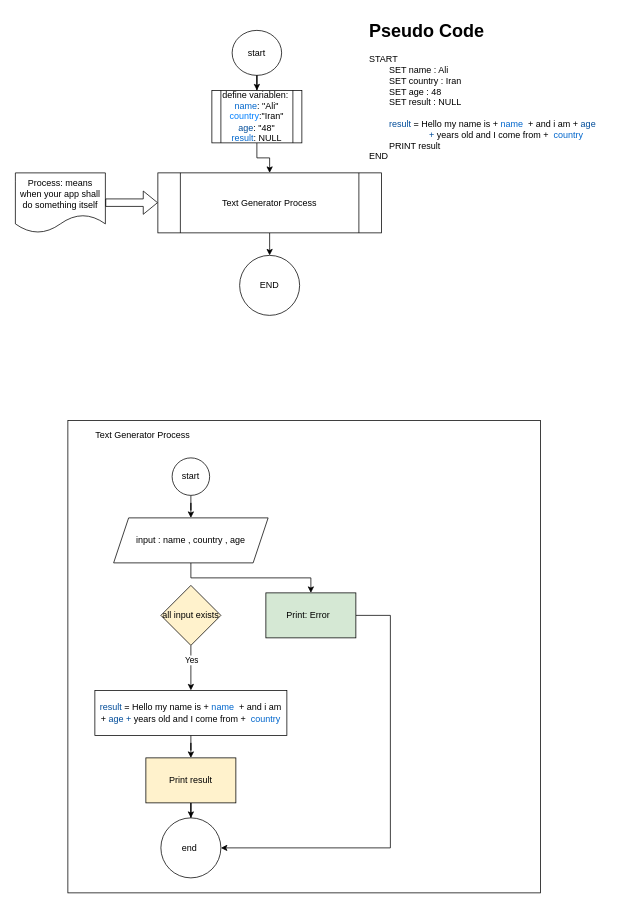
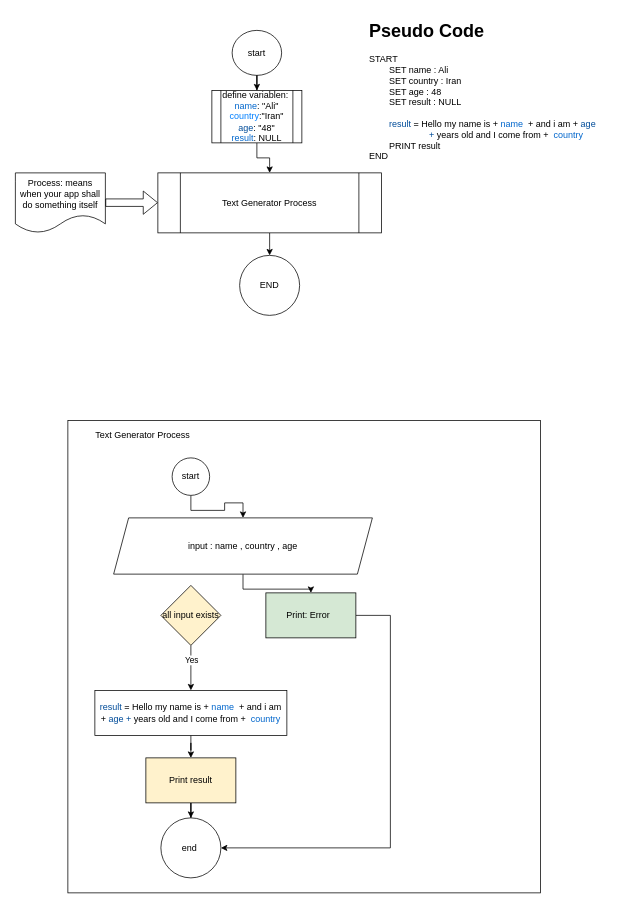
- <mxCell id="16" value="input : name , country , age" style="shape=parallelogram;perimeter=parallelogramPerimeter;whiteSpace=wrap;html=1;fixedSize=1;" vertex="1" parent="1"><mxGeometry x="151" y="690" width="206" height="60" as="geometry" /></mxCell>
+ <mxCell id="16" value="input : name , country , age" style="shape=parallelogram;perimeter=parallelogramPerimeter;whiteSpace=wrap;html=1;fixedSize=1;" vertex="1" parent="1"><mxGeometry x="151" y="690" width="345" height="75" as="geometry" /></mxCell>
